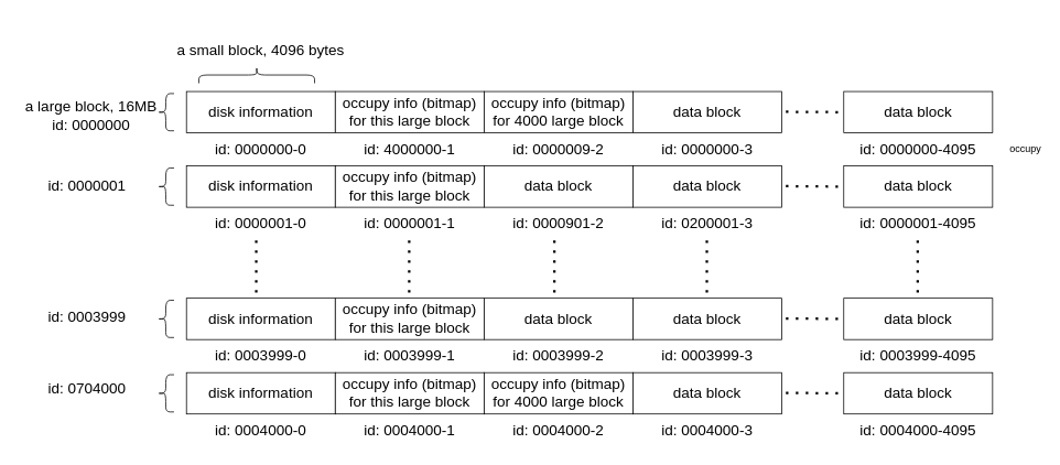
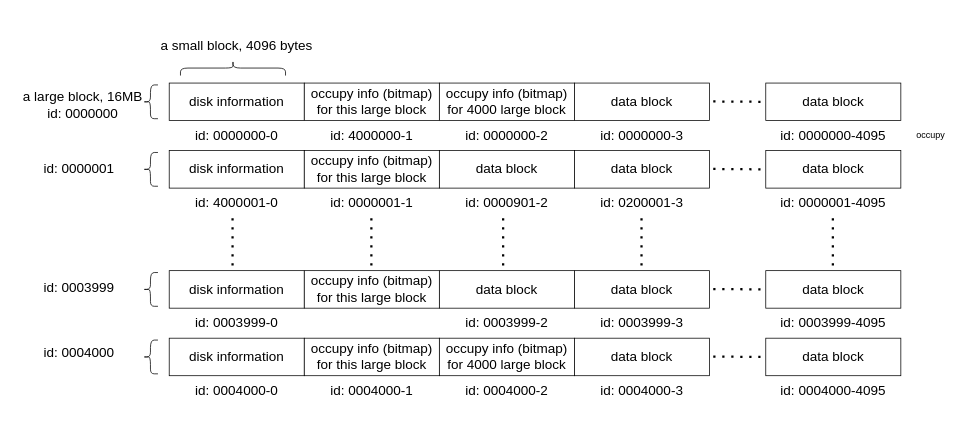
- <mxCell id="11" value="&lt;font style=&quot;font-size: 18px&quot;&gt;id: 0000009-2&lt;/font&gt;" style="text;html=1;strokeColor=none;fillColor=none;align=center;verticalAlign=middle;whiteSpace=wrap;rounded=0;" parent="1" vertex="1"><mxGeometry x="585" y="160" width="180" height="40" as="geometry" /></mxCell>
+ <mxCell id="11" value="&lt;font style=&quot;font-size: 18px&quot;&gt;id: 0000000-2&lt;/font&gt;" style="text;html=1;strokeColor=none;fillColor=none;align=center;verticalAlign=middle;whiteSpace=wrap;rounded=0;" parent="1" vertex="1"><mxGeometry x="585" y="160" width="180" height="40" as="geometry" /></mxCell>
- <mxCell id="21" value="&lt;font style=&quot;font-size: 18px&quot;&gt;id: 0000001-0&lt;/font&gt;" style="text;html=1;strokeColor=none;fillColor=none;align=center;verticalAlign=middle;whiteSpace=wrap;rounded=0;" parent="1" vertex="1"><mxGeometry x="225" y="250" width="180" height="40" as="geometry" /></mxCell>
+ <mxCell id="21" value="&lt;font style=&quot;font-size: 18px&quot;&gt;id: 4000001-0&lt;/font&gt;" style="text;html=1;strokeColor=none;fillColor=none;align=center;verticalAlign=middle;whiteSpace=wrap;rounded=0;" parent="1" vertex="1"><mxGeometry x="225" y="250" width="180" height="40" as="geometry" /></mxCell>
- <mxCell id="40" value="&lt;font style=&quot;font-size: 18px&quot;&gt;id: 0003999-1&lt;/font&gt;" style="text;html=1;strokeColor=none;fillColor=none;align=center;verticalAlign=middle;whiteSpace=wrap;rounded=0;" parent="1" vertex="1"><mxGeometry x="405" y="410" width="180" height="40" as="geometry" /></mxCell>
- <mxCell id="60" value="&lt;font style=&quot;font-size: 18px&quot;&gt;id: 0704000&lt;/font&gt;" style="text;html=1;strokeColor=none;fillColor=none;align=center;verticalAlign=middle;whiteSpace=wrap;rounded=0;" parent="1" vertex="1"><mxGeometry x="20" y="450" width="170" height="40" as="geometry" /></mxCell>
+ <mxCell id="60" value="&lt;font style=&quot;font-size: 18px&quot;&gt;id: 0004000&lt;/font&gt;" style="text;html=1;strokeColor=none;fillColor=none;align=center;verticalAlign=middle;whiteSpace=wrap;rounded=0;" parent="1" vertex="1"><mxGeometry x="20" y="450" width="170" height="40" as="geometry" /></mxCell>
